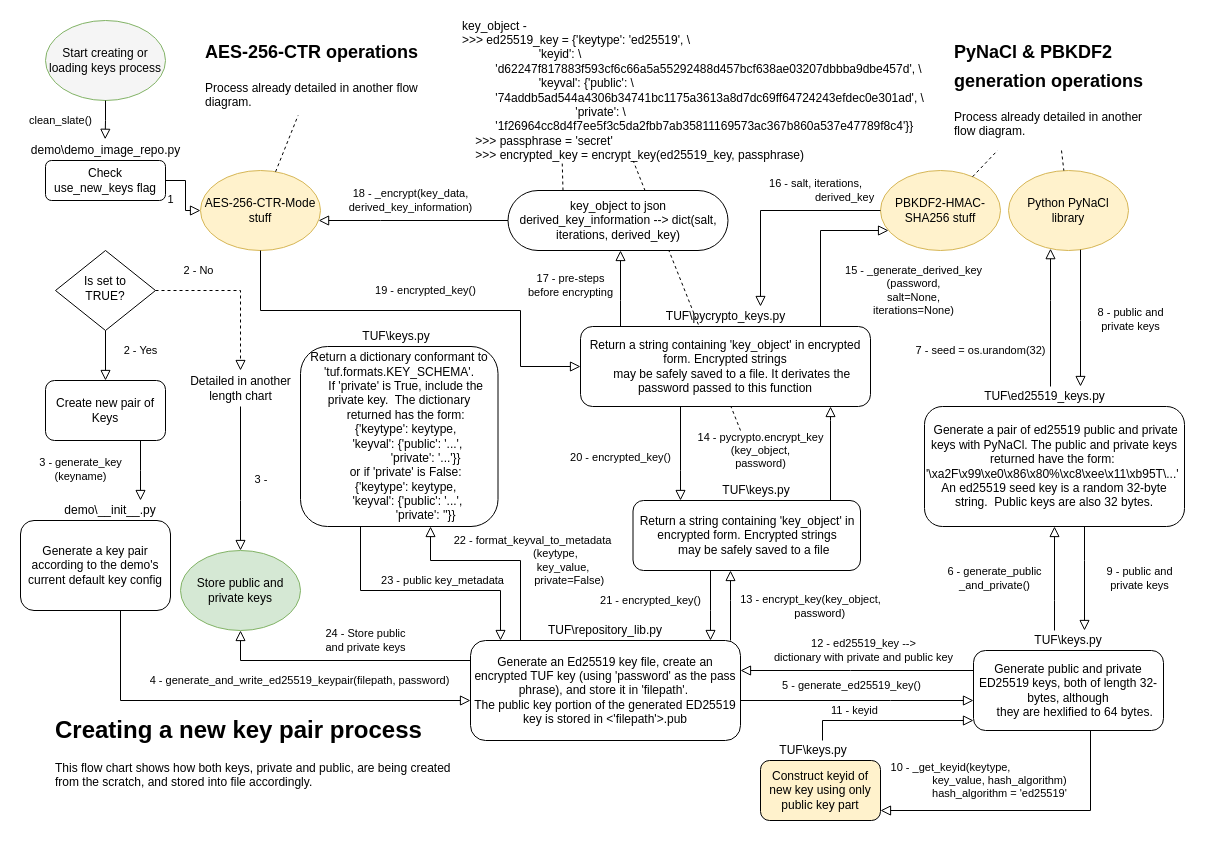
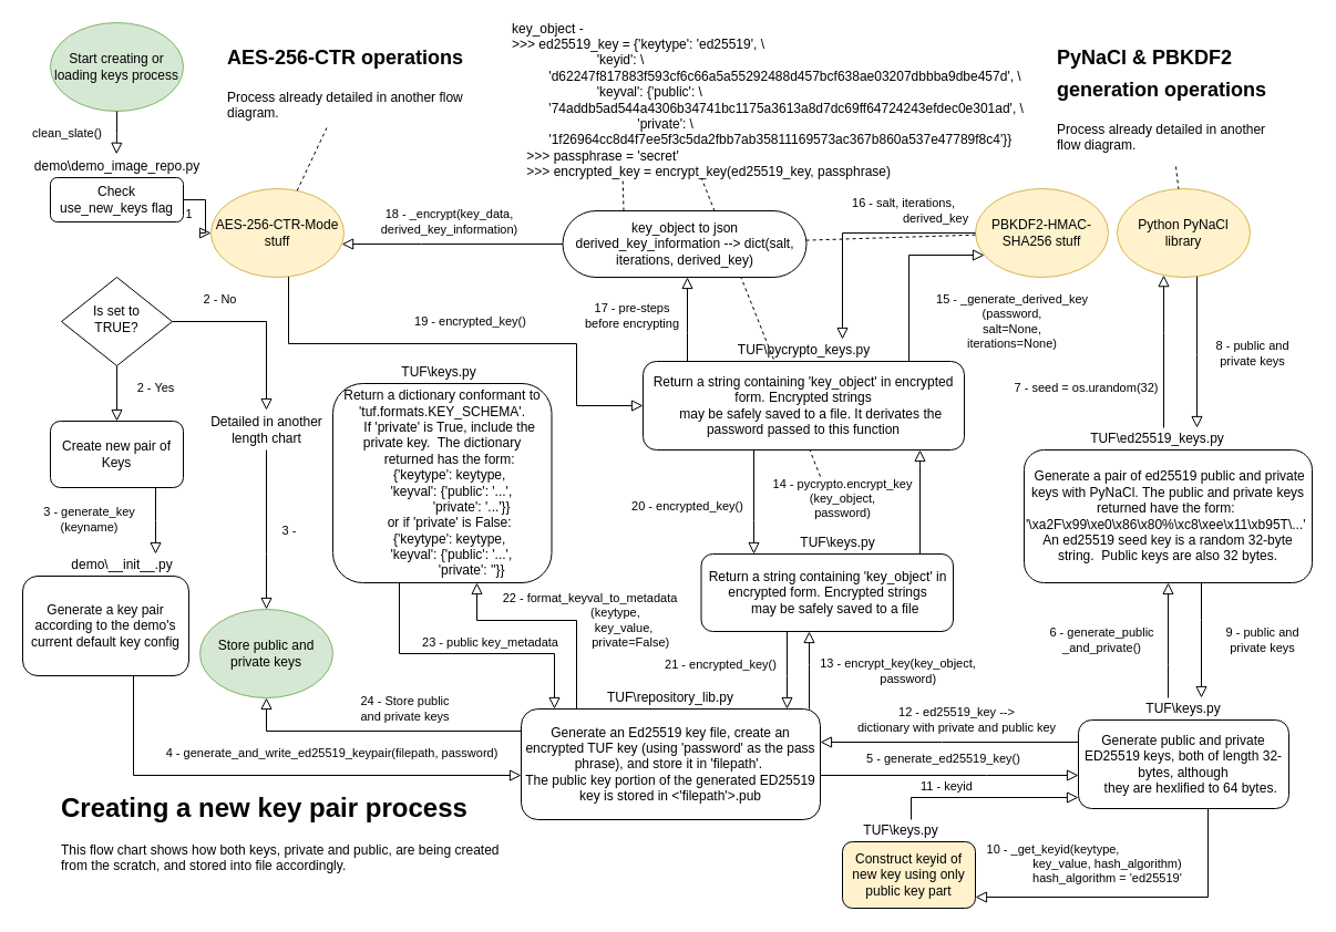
- <mxCell id="9" value="Start creating or loading keys process" style="ellipse;whiteSpace=wrap;html=1;fillColor=#f5f5f5;strokeColor=#82b366;" vertex="1" parent="1"><mxGeometry x="45" y="20" width="120" height="80" as="geometry" /></mxCell>
+ <mxCell id="9" value="Start creating or loading keys process" style="ellipse;whiteSpace=wrap;html=1;fillColor=#d5e8d4;strokeColor=#82b366;" vertex="1" parent="1"><mxGeometry x="45" y="20" width="120" height="80" as="geometry" /></mxCell>
- <mxCell id="46" value="" style="endArrow=none;dashed=1;html=1;" edge="1" parent="1" source="45" target="30"><mxGeometry width="50" height="50" relative="1" as="geometry"><mxPoint x="510" y="240" as="sourcePoint" /><mxPoint x="866.17" y="115" as="targetPoint" /></mxGeometry></mxCell>
+ <mxCell id="46" value="" style="endArrow=none;dashed=1;html=1;" edge="1" parent="1" source="45" target="52"><mxGeometry width="50" height="50" relative="1" as="geometry"><mxPoint x="510" y="240" as="sourcePoint" /><mxPoint x="866.17" y="115" as="targetPoint" /></mxGeometry></mxCell>
- <mxCell id="48" value="AES-256-CTR-Mode stuff" style="ellipse;whiteSpace=wrap;html=1;fillColor=#fff2cc;strokeColor=#d6b656;" vertex="1" parent="1"><mxGeometry x="200" y="170" width="120" height="80" as="geometry" /></mxCell>
+ <mxCell id="48" value="AES-256-CTR-Mode stuff" style="ellipse;whiteSpace=wrap;html=1;fillColor=#fff2cc;strokeColor=#d6b656;" vertex="1" parent="1"><mxGeometry x="190" y="170" width="120" height="80" as="geometry" /></mxCell>
- <mxCell id="6" value="2 - No" style="edgeStyle=orthogonalEdgeStyle;rounded=0;html=1;jettySize=auto;orthogonalLoop=1;fontSize=11;endArrow=block;endFill=0;endSize=8;strokeWidth=1;shadow=0;labelBackgroundColor=none;exitX=1;exitY=0.5;exitDx=0;exitDy=0;dashed=1;" edge="1" parent="1" source="7" target="13"><mxGeometry x="-0.474" y="20" relative="1" as="geometry"><mxPoint as="offset" /><mxPoint x="180" y="290" as="sourcePoint" /><mxPoint x="210" y="90.5" as="targetPoint" /><Array as="points"><mxPoint x="240" y="290" /></Array></mxGeometry></mxCell>
+ <mxCell id="6" value="2 - No" style="edgeStyle=orthogonalEdgeStyle;rounded=0;html=1;jettySize=auto;orthogonalLoop=1;fontSize=11;endArrow=block;endFill=0;endSize=8;strokeWidth=1;shadow=0;labelBackgroundColor=none;exitX=1;exitY=0.5;exitDx=0;exitDy=0;" edge="1" parent="1" source="7" target="13"><mxGeometry x="-0.474" y="20" relative="1" as="geometry"><mxPoint as="offset" /><mxPoint x="180" y="290" as="sourcePoint" /><mxPoint x="210" y="90.5" as="targetPoint" /><Array as="points"><mxPoint x="240" y="290" /></Array></mxGeometry></mxCell>
